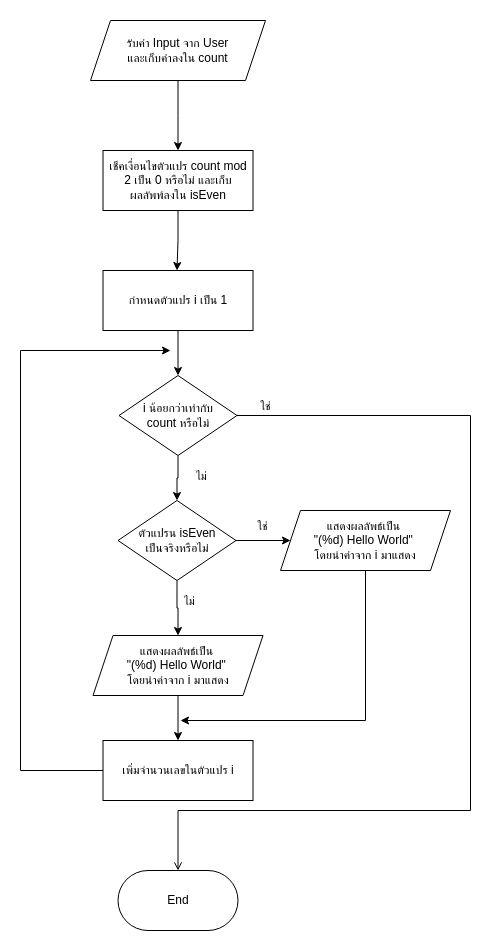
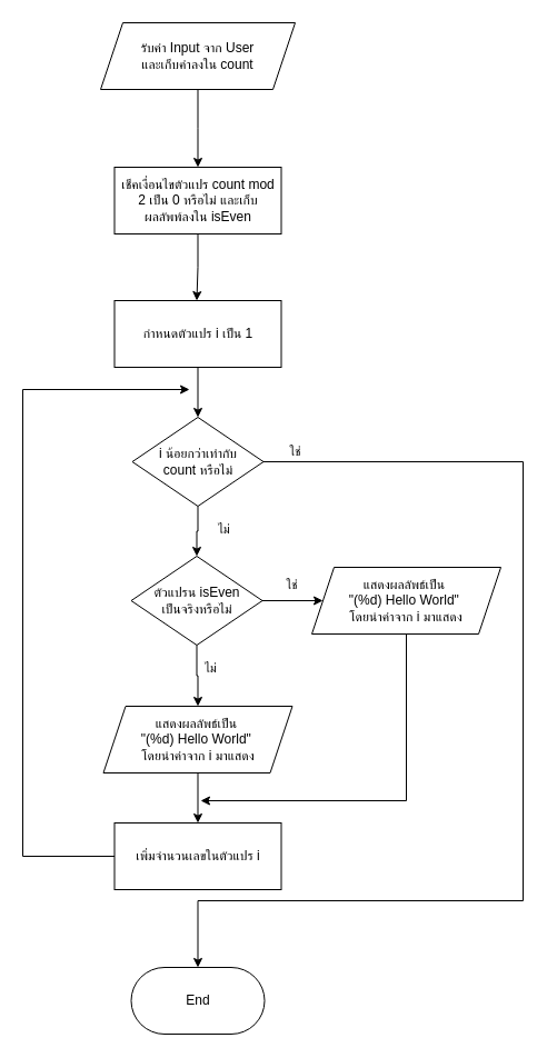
- <mxCell id="11" style="edgeStyle=orthogonalEdgeStyle;rounded=0;orthogonalLoop=1;jettySize=auto;html=1;exitX=1;exitY=0.5;exitDx=0;exitDy=0;entryX=0.5;entryY=0;entryDx=0;entryDy=0;endArrow=open;" edge="1" parent="1" source="13" target="4"><mxGeometry relative="1" as="geometry"><mxPoint x="510" y="810" as="targetPoint" /><Array as="points"><mxPoint x="470" y="415" /><mxPoint x="470" y="810" /><mxPoint x="177" y="810" /></Array></mxGeometry></mxCell>
+ <mxCell id="11" style="edgeStyle=orthogonalEdgeStyle;rounded=0;orthogonalLoop=1;jettySize=auto;html=1;exitX=1;exitY=0.5;exitDx=0;exitDy=0;entryX=0.5;entryY=0;entryDx=0;entryDy=0;" edge="1" parent="1" source="13" target="4"><mxGeometry relative="1" as="geometry"><mxPoint x="510" y="810" as="targetPoint" /><Array as="points"><mxPoint x="470" y="415" /><mxPoint x="470" y="810" /><mxPoint x="177" y="810" /></Array></mxGeometry></mxCell>
